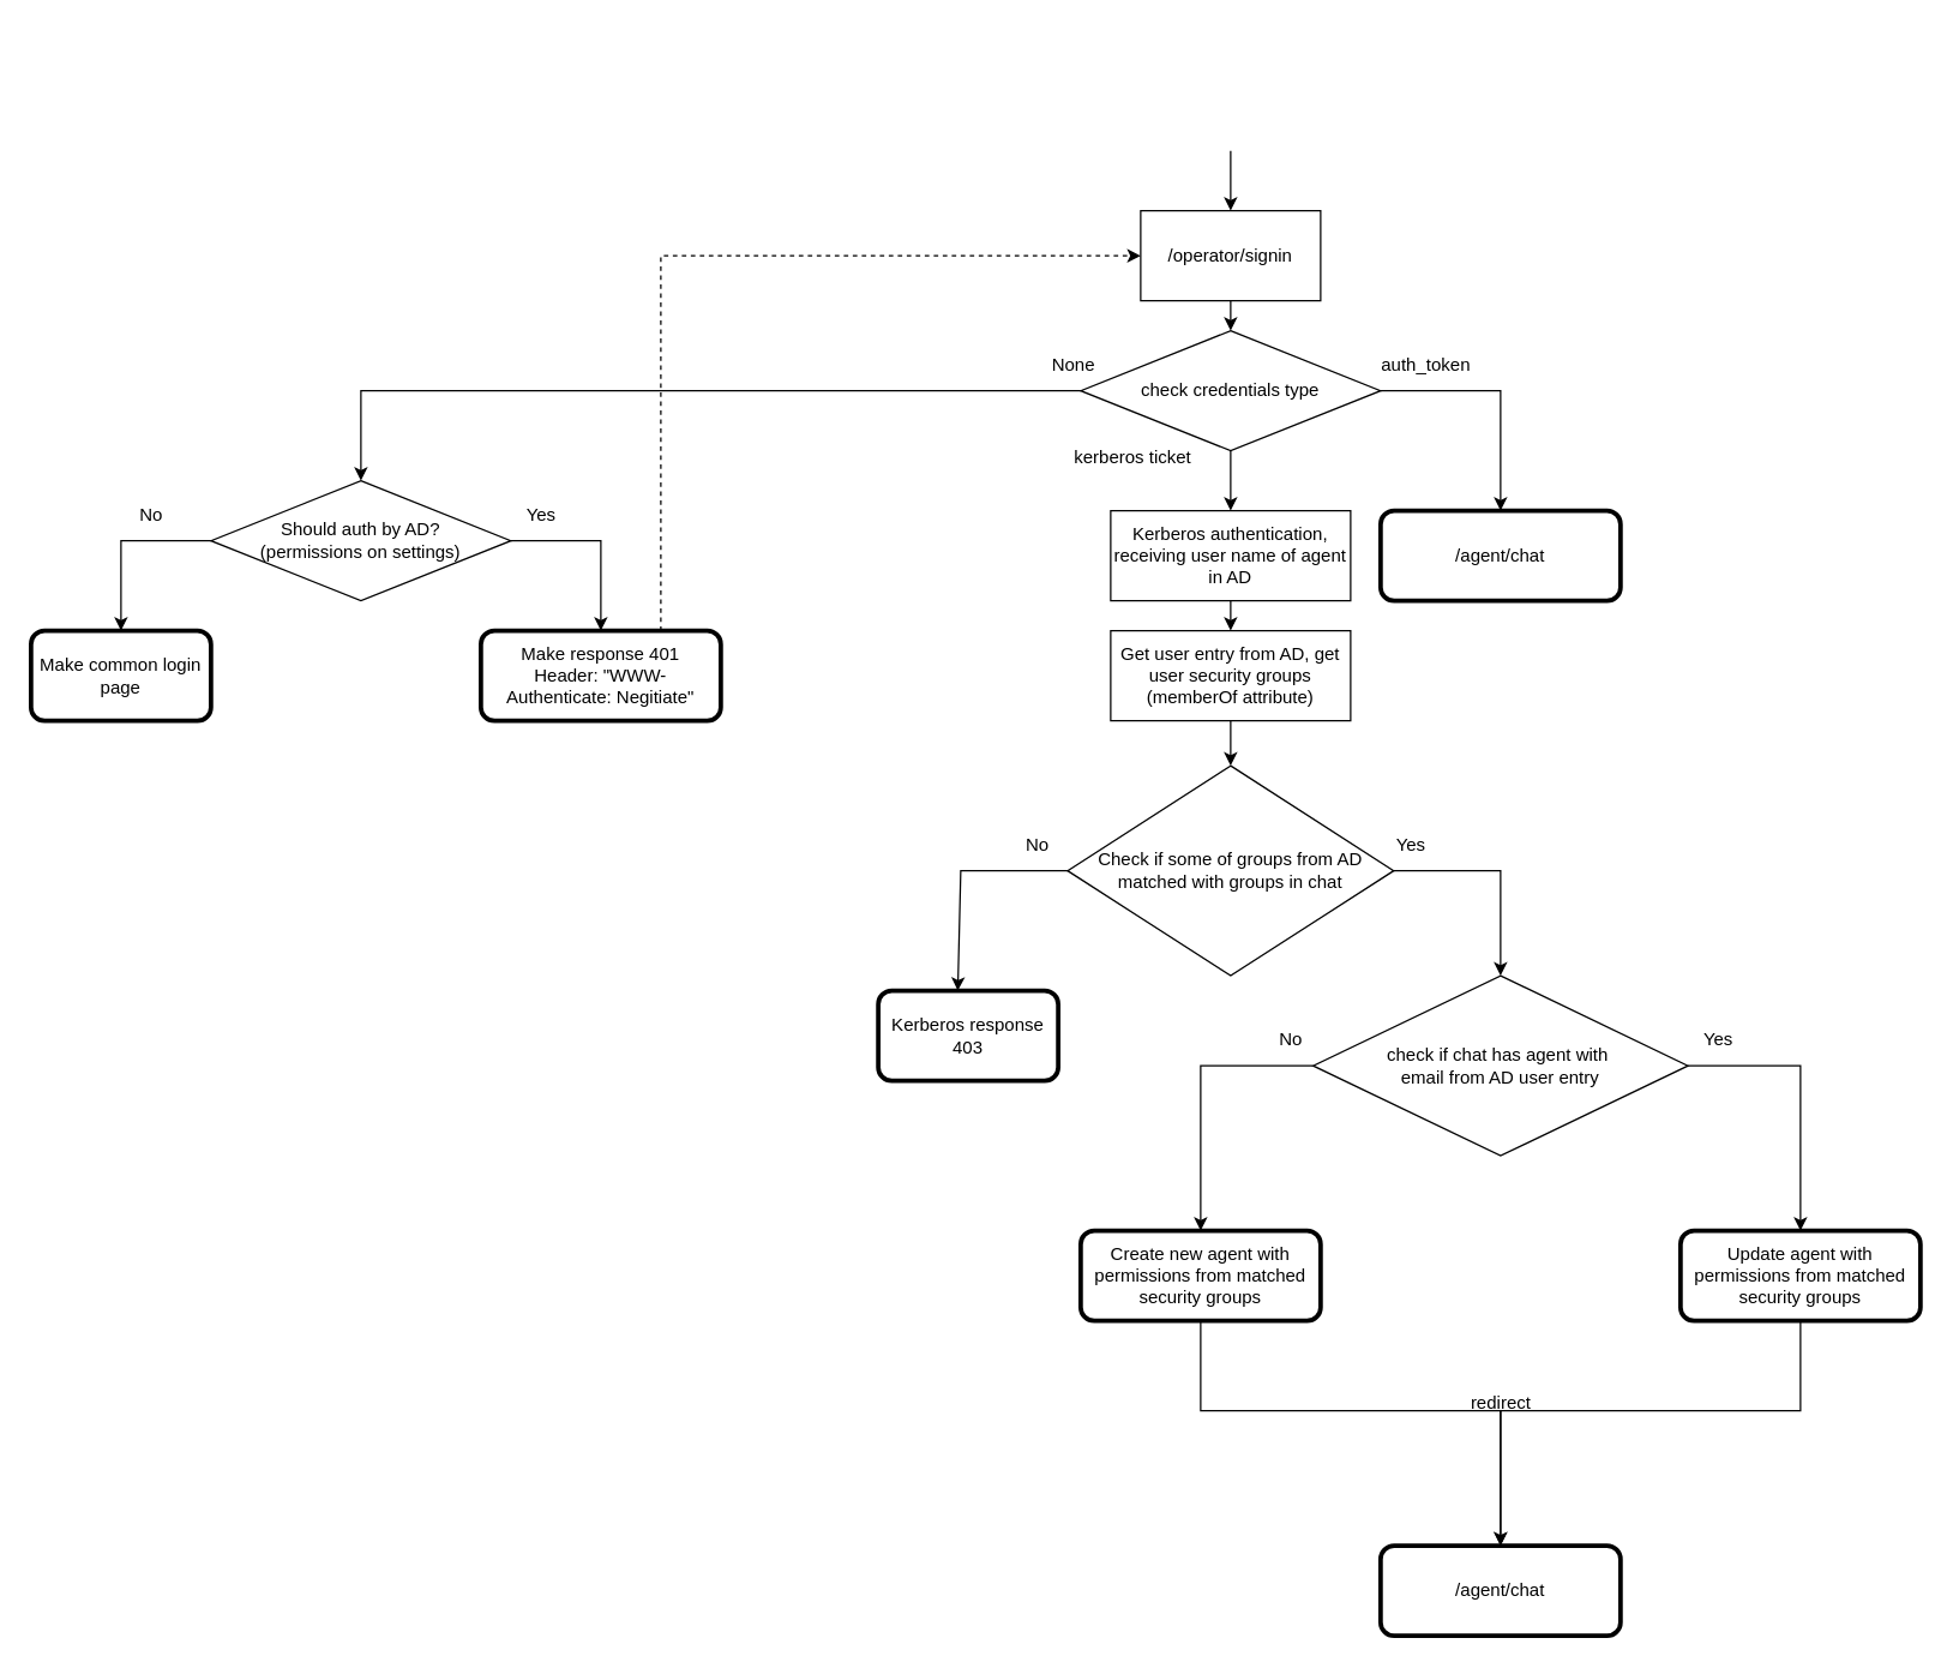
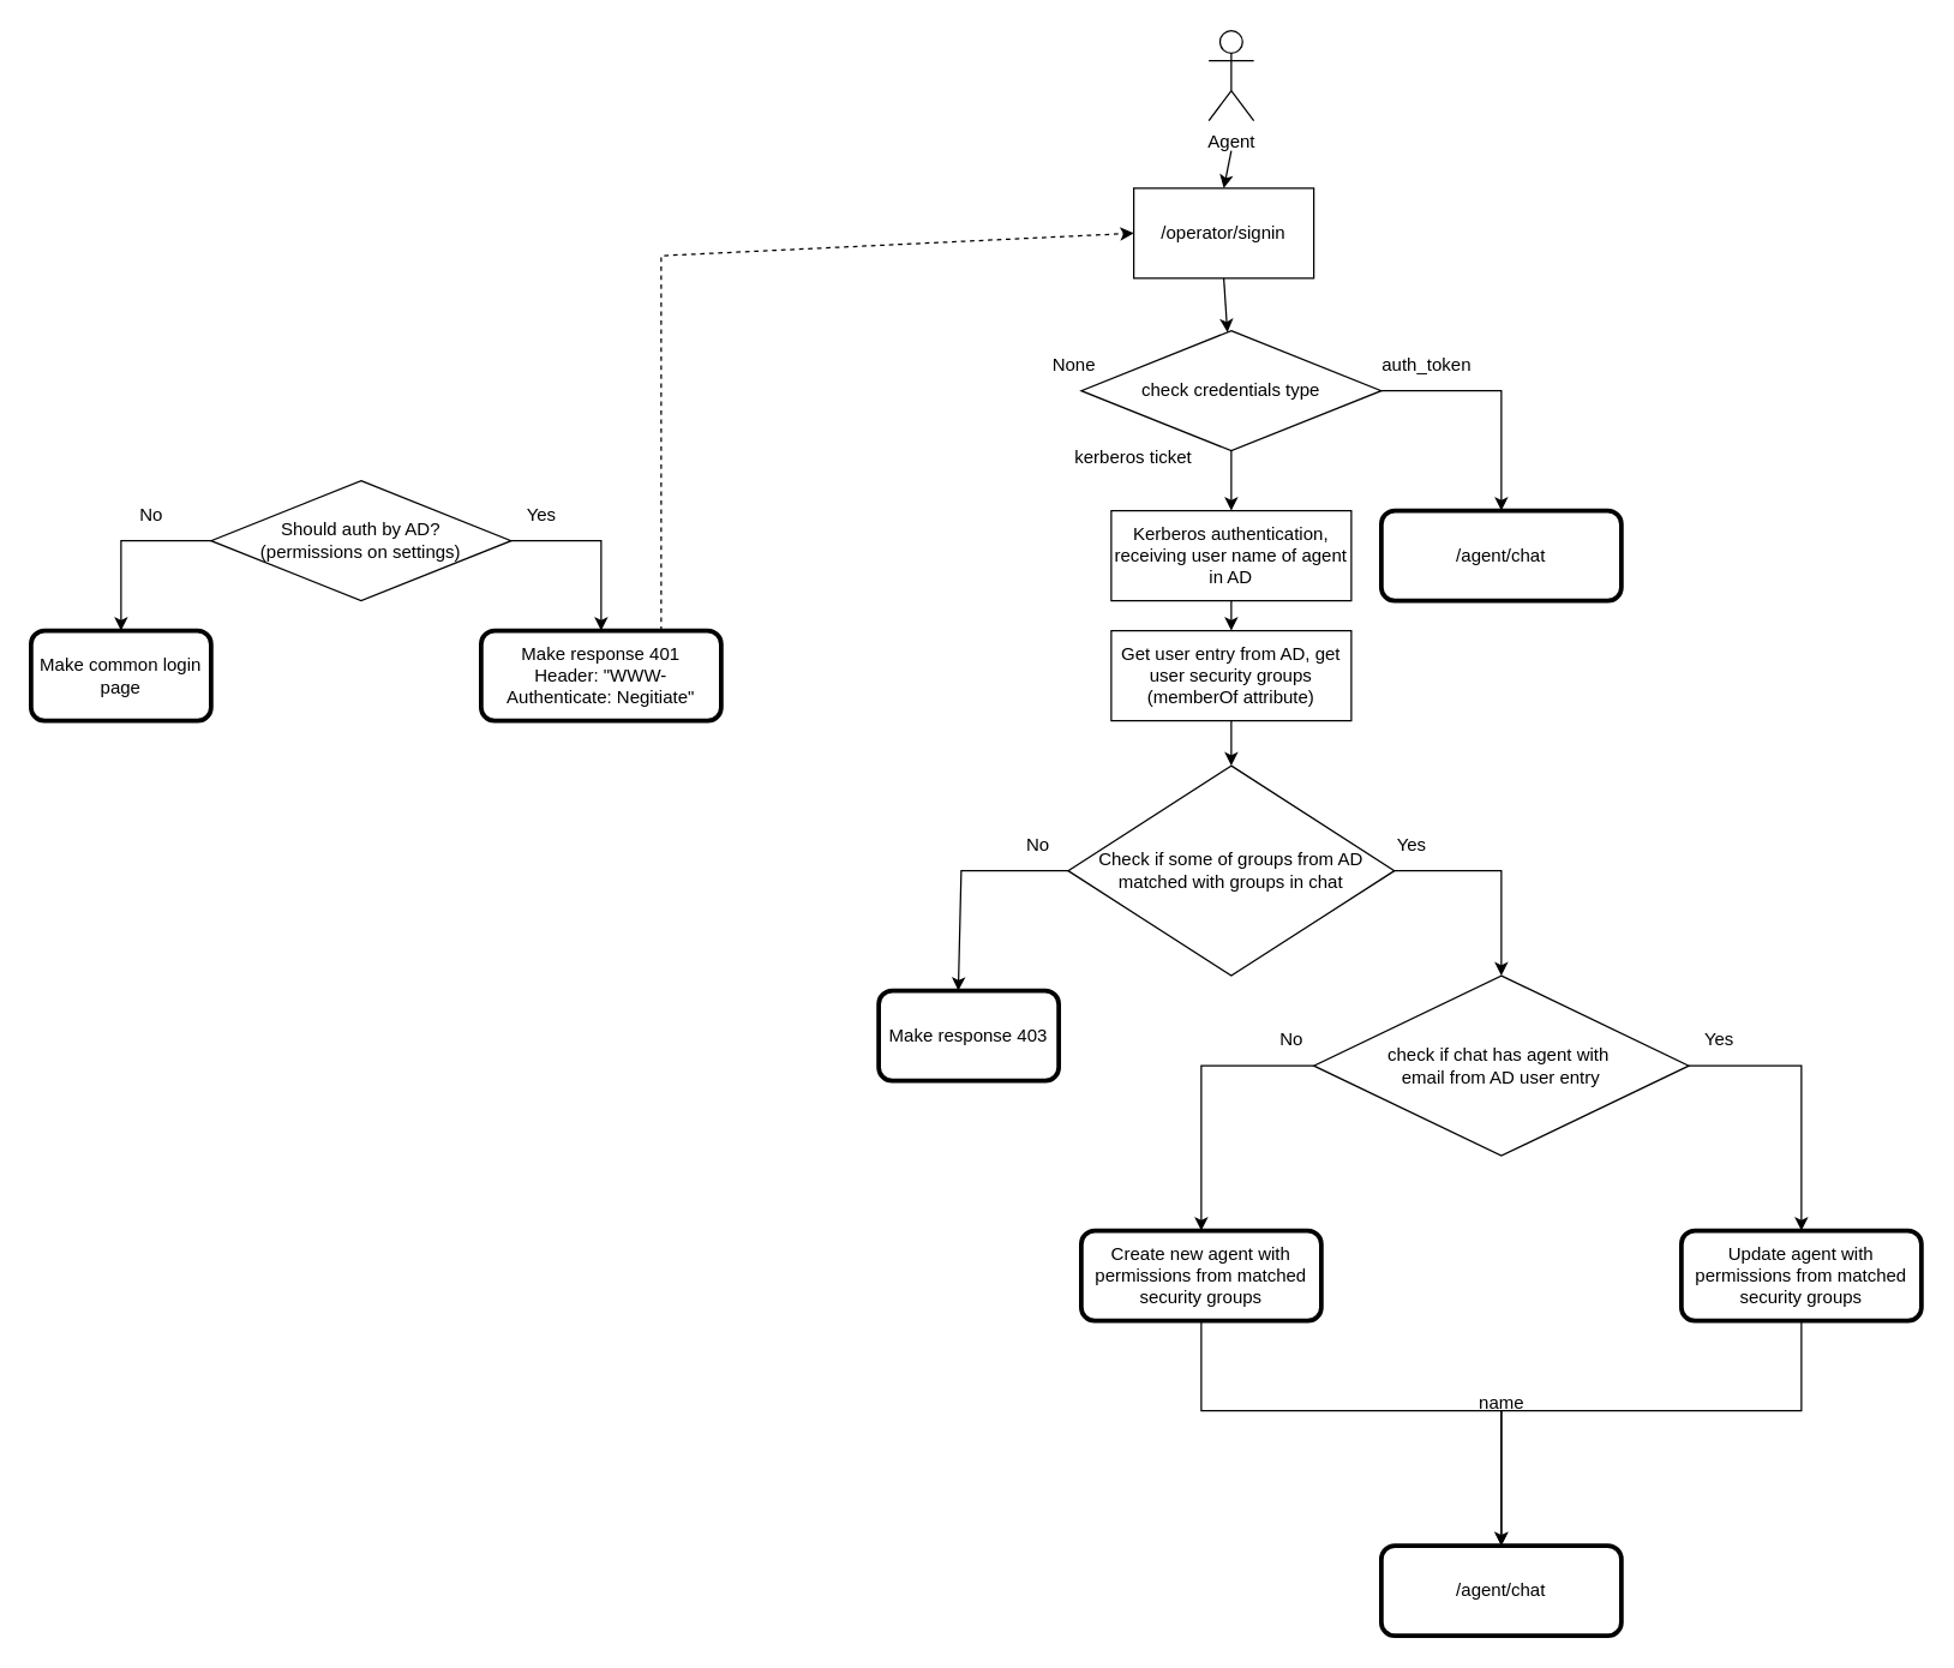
+ <mxCell id="2" value="Agent" style="shape=umlActor;verticalLabelPosition=bottom;verticalAlign=top;html=1;outlineConnect=0;" vertex="1" parent="1"><mxGeometry x="805" width="30" height="60" as="geometry" y="20" /></mxCell>
- <mxCell id="4" value="/operator/signin" style="rounded=0;whiteSpace=wrap;html=1;direction=west;" vertex="1" parent="1"><mxGeometry x="760" y="140" width="120" height="60" as="geometry" /></mxCell>
+ <mxCell id="4" value="/operator/signin" style="rounded=0;whiteSpace=wrap;html=1;direction=west;" vertex="1" parent="1"><mxGeometry x="755" y="125" width="120" height="60" as="geometry" /></mxCell>
- <mxCell id="13" value="" style="endArrow=classic;html=1;rounded=0;exitX=0;exitY=0.5;exitDx=0;exitDy=0;" edge="1" parent="1" source="6" target="15"><mxGeometry width="50" height="50" relative="1" as="geometry"><mxPoint x="590" y="340" as="sourcePoint" /><mxPoint x="440" y="260" as="targetPoint" /><Array as="points"><mxPoint x="240" y="260" /></Array></mxGeometry></mxCell>
- <mxCell id="28" value="Kerberos response 403" style="rounded=1;whiteSpace=wrap;html=1;strokeWidth=3;" vertex="1" parent="1"><mxGeometry x="585" y="660" width="120" height="60" as="geometry" /></mxCell>
+ <mxCell id="28" value="Make response 403" style="rounded=1;whiteSpace=wrap;html=1;strokeWidth=3;" vertex="1" parent="1"><mxGeometry x="585" y="660" width="120" height="60" as="geometry" /></mxCell>
- <mxCell id="42" value="redirect" style="text;html=1;align=center;verticalAlign=middle;resizable=0;points=[];autosize=1;strokeColor=none;fillColor=none;" vertex="1" parent="1"><mxGeometry x="970" y="920" width="60" height="30" as="geometry" /></mxCell>
+ <mxCell id="42" value="name" style="text;html=1;align=center;verticalAlign=middle;resizable=0;points=[];autosize=1;strokeColor=none;fillColor=none;" vertex="1" parent="1"><mxGeometry x="970" y="920" width="60" height="30" as="geometry" /></mxCell>
